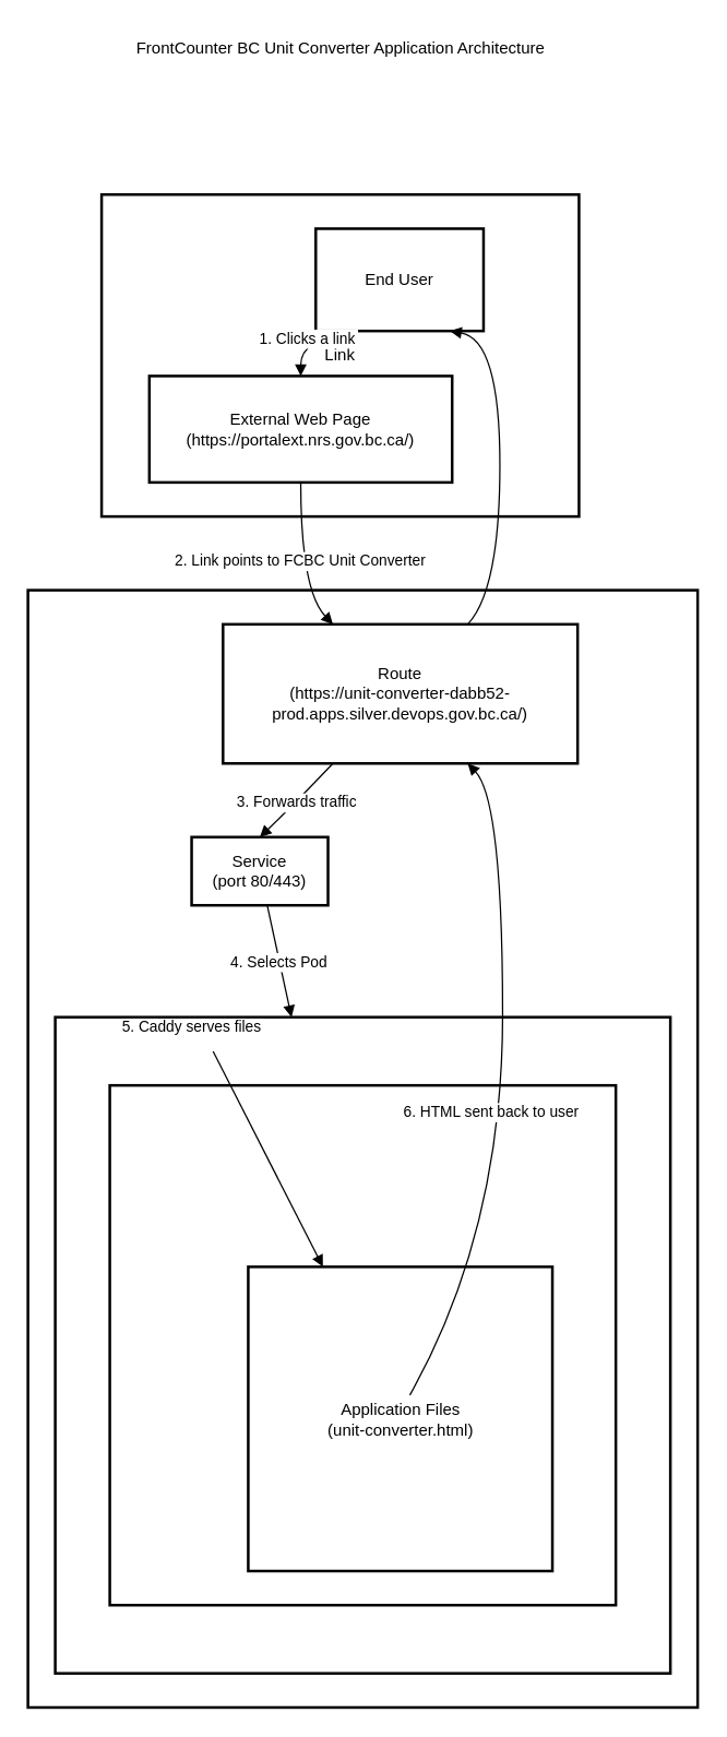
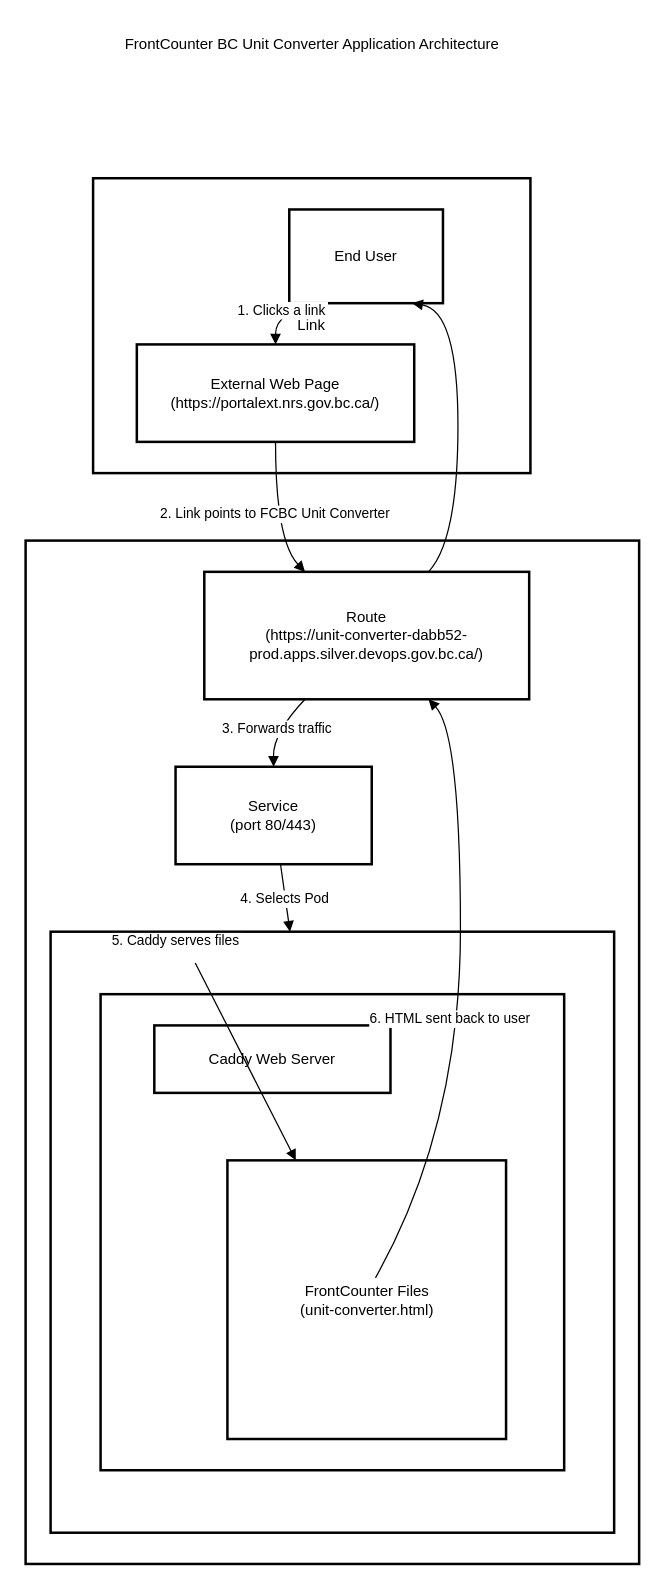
- <mxCell id="10" value="Service &#10; (port 80/443)" style="whiteSpace=wrap;strokeWidth=2;" vertex="1" parent="1"><mxGeometry x="140" y="613" width="100" height="50" as="geometry" /></mxCell>
+ <mxCell id="10" value="Service &#10; (port 80/443)" style="whiteSpace=wrap;strokeWidth=2;" vertex="1" parent="1"><mxGeometry x="140" y="613" width="157" height="78" as="geometry" /></mxCell>
+ <mxCell id="11" value="Caddy Web Server" style="whiteSpace=wrap;strokeWidth=2;" vertex="1" parent="1"><mxGeometry x="123" y="820" width="189" height="54" as="geometry" /></mxCell>
- <mxCell id="12" value="Application Files &#10; (unit-converter.html)" style="strokeWidth=2;whiteSpace=wrap;direction=west;" vertex="1" parent="1"><mxGeometry x="181.5" y="928" width="223" height="223" as="geometry" /></mxCell>
+ <mxCell id="12" value="FrontCounter Files &#10; (unit-converter.html)" style="strokeWidth=2;whiteSpace=wrap;direction=west;" vertex="1" parent="1"><mxGeometry x="181.5" y="928" width="223" height="223" as="geometry" /></mxCell>
